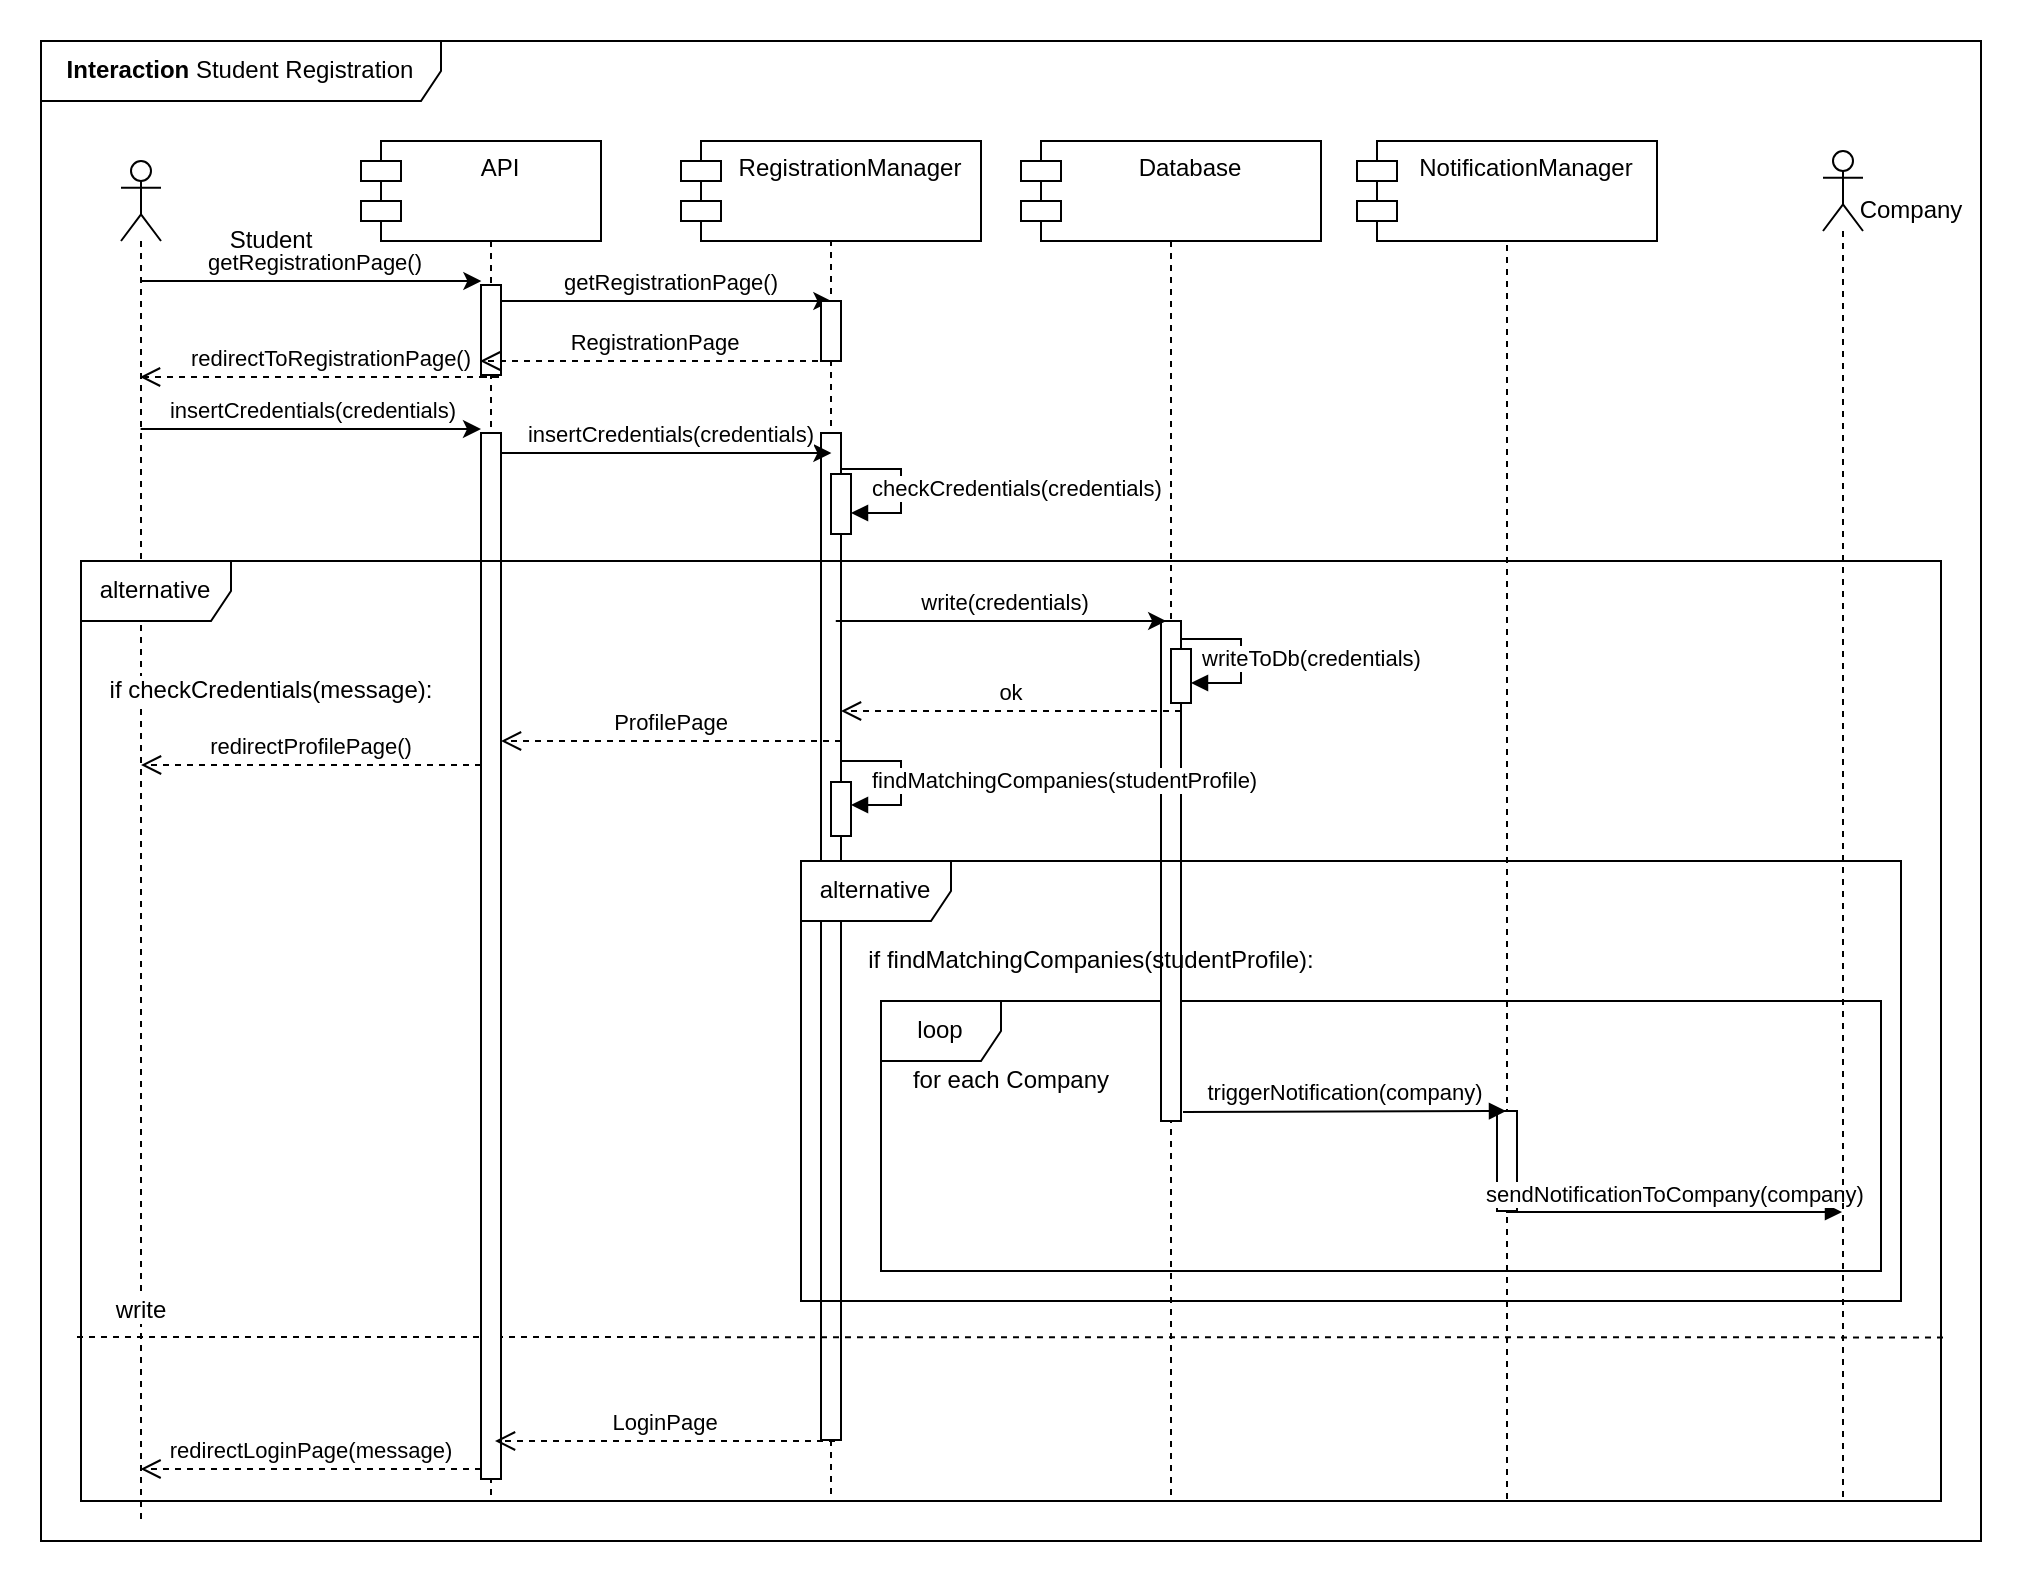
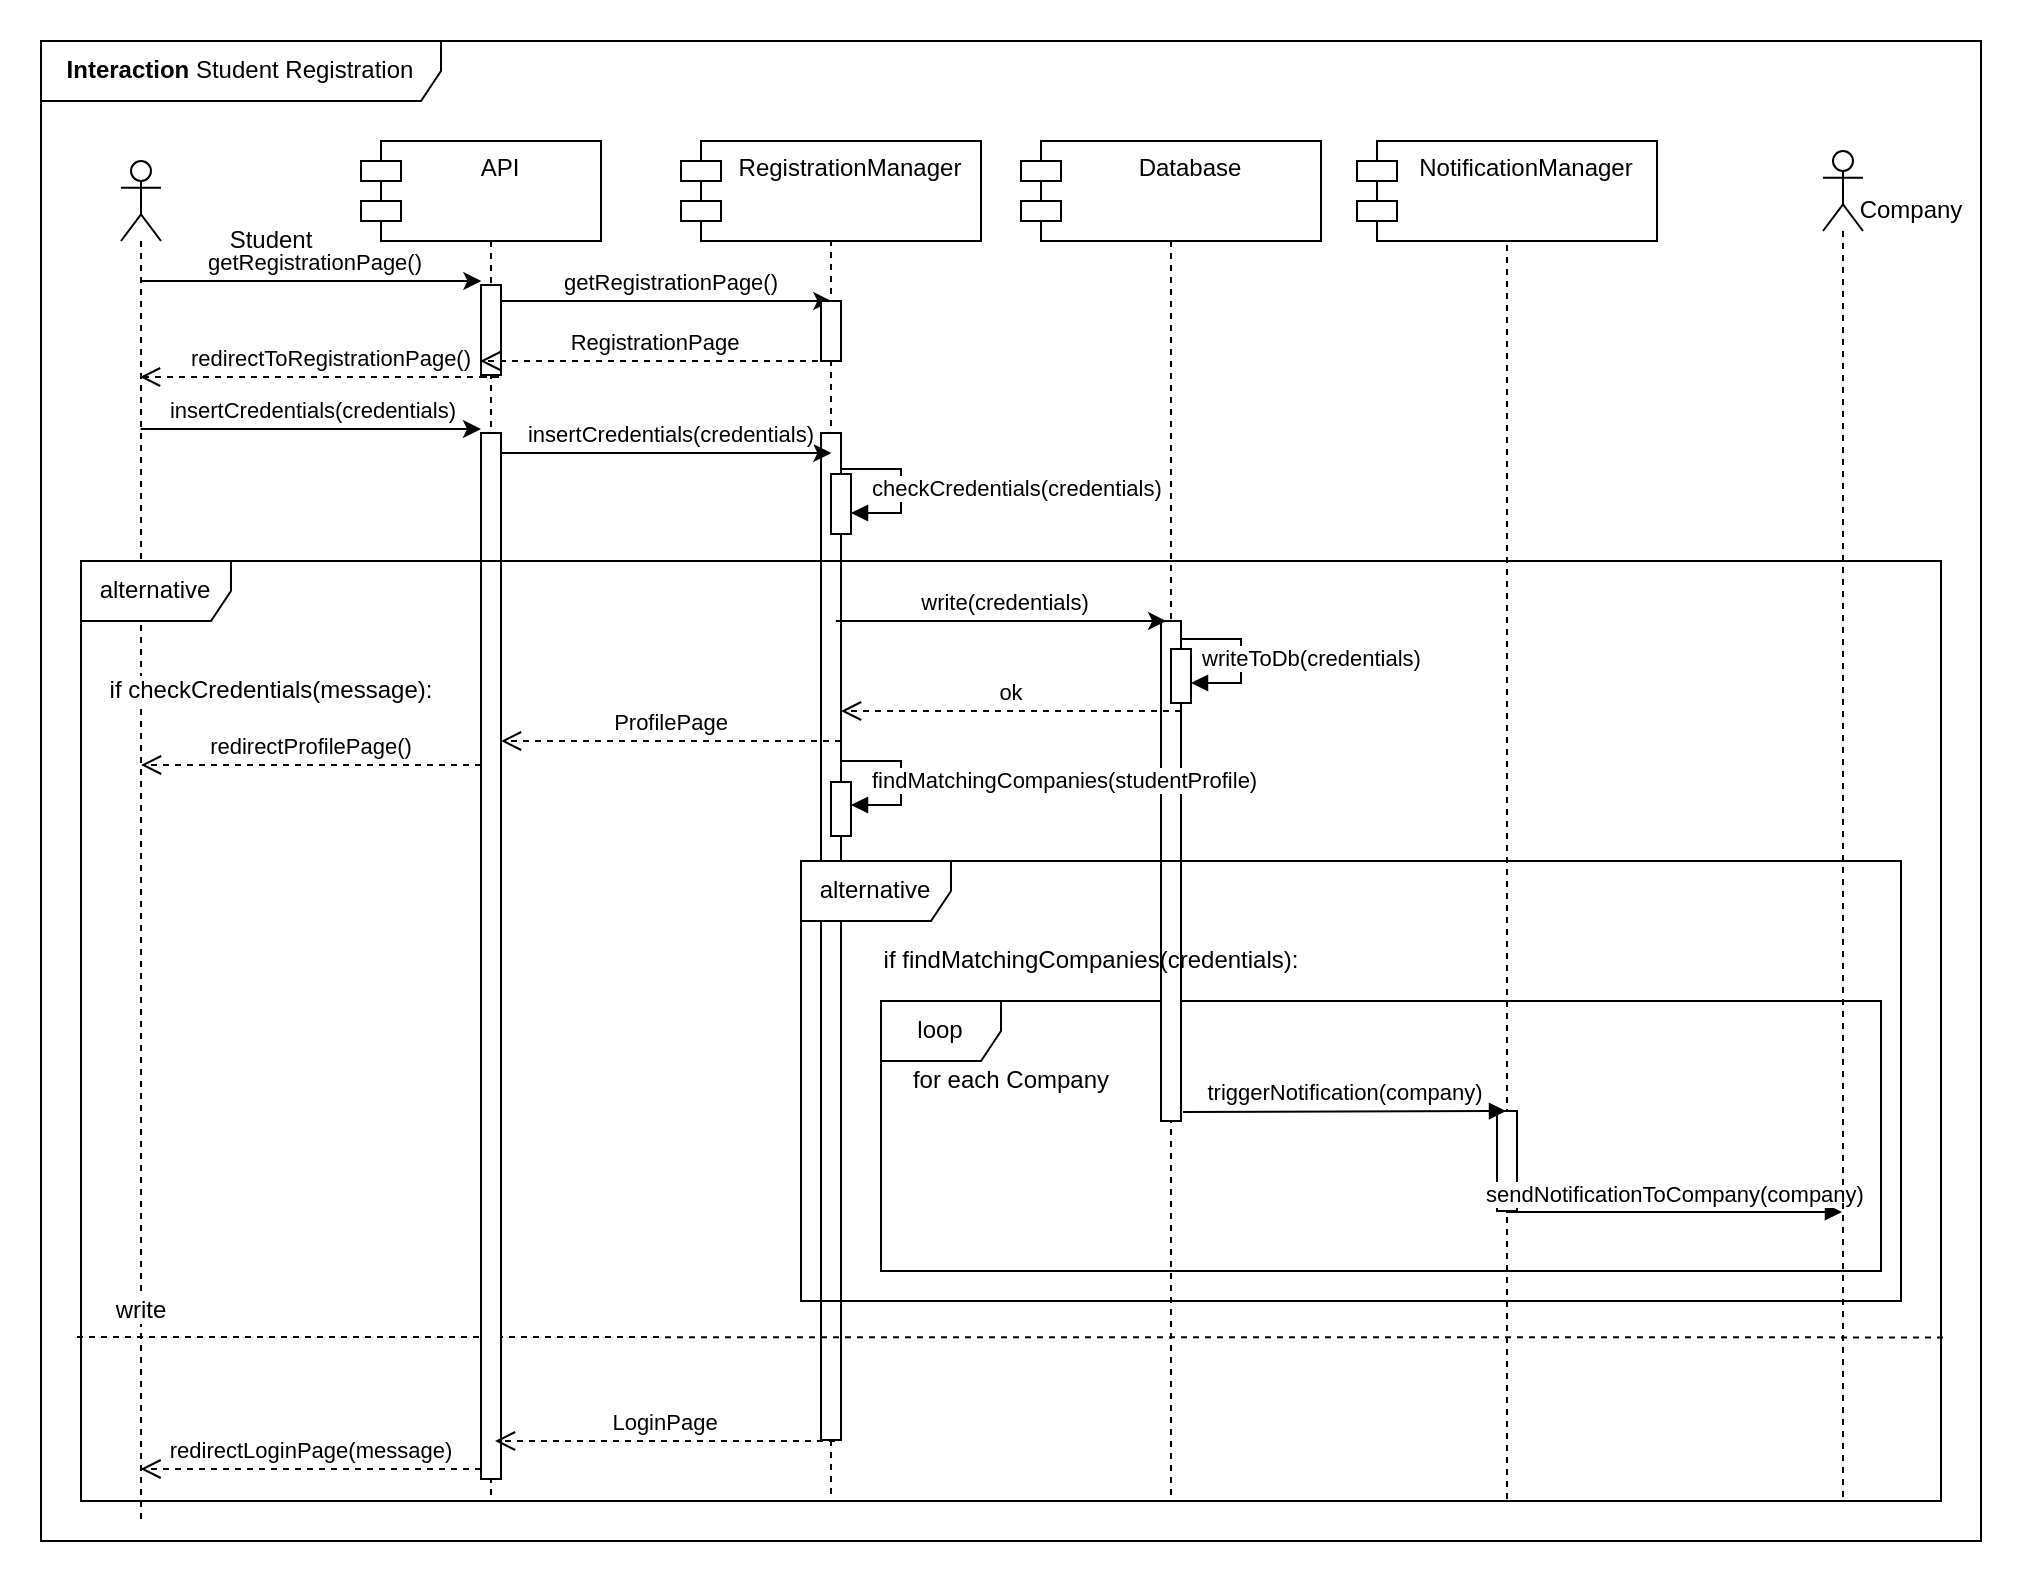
- <mxCell id="47" value="if findMatchingCompanies(studentProfile):" style="text;html=1;align=center;verticalAlign=middle;resizable=0;points=[];autosize=1;strokeColor=none;fillColor=none;" parent="1" vertex="1"><mxGeometry x="420" y="465" width="250" height="30" as="geometry" /></mxCell>
+ <mxCell id="47" value="if findMatchingCompanies(credentials):" style="text;html=1;align=center;verticalAlign=middle;resizable=0;points=[];autosize=1;strokeColor=none;fillColor=none;" parent="1" vertex="1"><mxGeometry x="420" y="465" width="250" height="30" as="geometry" /></mxCell>
